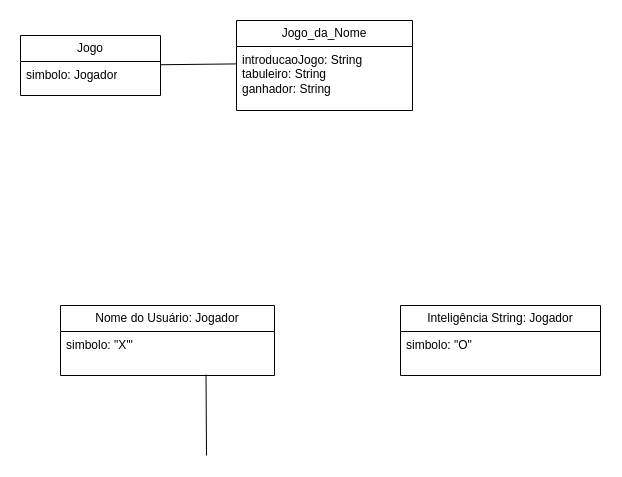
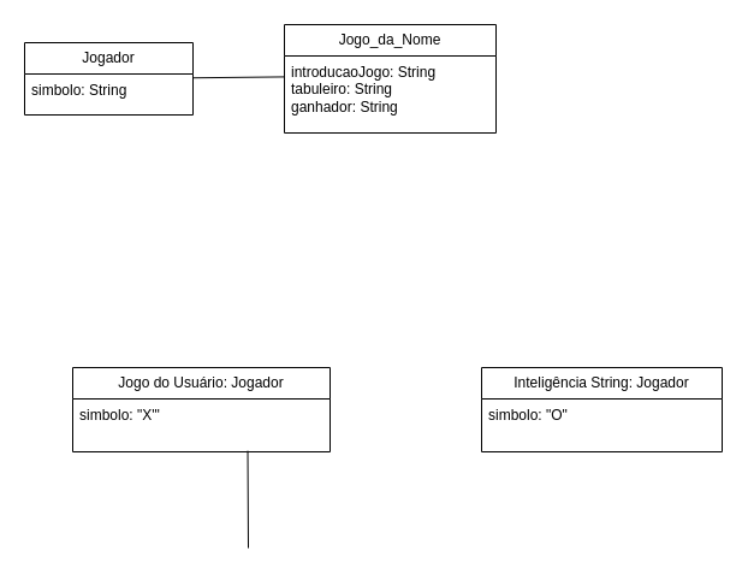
- <mxCell id="7" value="Jogo" style="swimlane;fontStyle=0;childLayout=stackLayout;horizontal=1;startSize=26;fillColor=none;horizontalStack=0;resizeParent=1;resizeParentMax=0;resizeLast=0;collapsible=1;marginBottom=0;whiteSpace=wrap;html=1;" vertex="1" parent="1"><mxGeometry x="20" y="35" width="140" height="60" as="geometry" /></mxCell>
+ <mxCell id="7" value="Jogador" style="swimlane;fontStyle=0;childLayout=stackLayout;horizontal=1;startSize=26;fillColor=none;horizontalStack=0;resizeParent=1;resizeParentMax=0;resizeLast=0;collapsible=1;marginBottom=0;whiteSpace=wrap;html=1;" vertex="1" parent="1"><mxGeometry x="20" y="35" width="140" height="60" as="geometry" /></mxCell>
- <mxCell id="8" value="simbolo: Jogador" style="text;strokeColor=none;fillColor=none;align=left;verticalAlign=top;spacingLeft=4;spacingRight=4;overflow=hidden;rotatable=0;points=[[0,0.5],[1,0.5]];portConstraint=eastwest;whiteSpace=wrap;html=1;" vertex="1" parent="7"><mxGeometry y="26" width="140" height="34" as="geometry" /></mxCell>
+ <mxCell id="8" value="simbolo: String" style="text;strokeColor=none;fillColor=none;align=left;verticalAlign=top;spacingLeft=4;spacingRight=4;overflow=hidden;rotatable=0;points=[[0,0.5],[1,0.5]];portConstraint=eastwest;whiteSpace=wrap;html=1;" vertex="1" parent="7"><mxGeometry y="26" width="140" height="34" as="geometry" /></mxCell>
- <mxCell id="4" value="Nome do Usuário: Jogador" style="swimlane;fontStyle=0;childLayout=stackLayout;horizontal=1;startSize=26;fillColor=none;horizontalStack=0;resizeParent=1;resizeParentMax=0;resizeLast=0;collapsible=1;marginBottom=0;whiteSpace=wrap;html=1;" vertex="1" parent="1"><mxGeometry x="60" y="305" width="214" height="70" as="geometry" /></mxCell>
+ <mxCell id="4" value="Jogo do Usuário: Jogador" style="swimlane;fontStyle=0;childLayout=stackLayout;horizontal=1;startSize=26;fillColor=none;horizontalStack=0;resizeParent=1;resizeParentMax=0;resizeLast=0;collapsible=1;marginBottom=0;whiteSpace=wrap;html=1;" vertex="1" parent="1"><mxGeometry x="60" y="305" width="214" height="70" as="geometry" /></mxCell>
